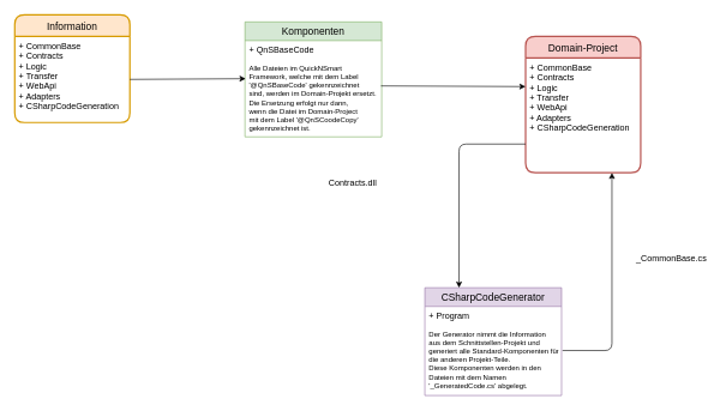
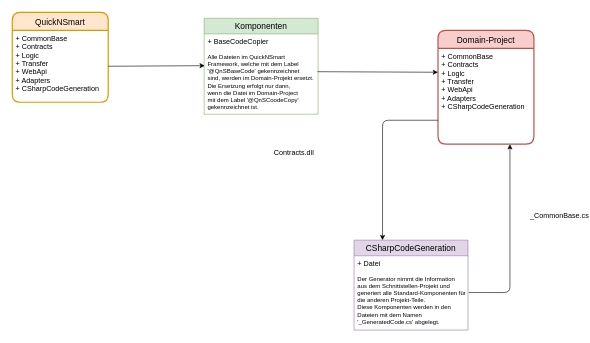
- <mxCell id="2" value="Information" style="swimlane;childLayout=stackLayout;horizontal=1;startSize=30;horizontalStack=0;fillColor=#ffe6cc;rounded=1;fontSize=14;fontStyle=0;strokeWidth=2;resizeParent=0;resizeLast=1;shadow=0;dashed=0;align=center;strokeColor=#d79b00;" parent="1" vertex="1"><mxGeometry x="20" y="20" width="160" height="150" as="geometry" /></mxCell>
+ <mxCell id="2" value="QuickNSmart" style="swimlane;childLayout=stackLayout;horizontal=1;startSize=30;horizontalStack=0;fillColor=#ffe6cc;rounded=1;fontSize=14;fontStyle=0;strokeWidth=2;resizeParent=0;resizeLast=1;shadow=0;dashed=0;align=center;strokeColor=#d79b00;" parent="1" vertex="1"><mxGeometry x="20" y="20" width="160" height="150" as="geometry" /></mxCell>
- <mxCell id="7" value="+ QnSBaseCode" style="text;strokeColor=none;fillColor=none;spacingLeft=4;spacingRight=4;overflow=hidden;rotatable=0;points=[[0,0.5],[1,0.5]];portConstraint=eastwest;fontSize=12;" parent="6" vertex="1"><mxGeometry y="26" width="190" height="26" as="geometry" /></mxCell>
+ <mxCell id="7" value="+ BaseCodeCopier" style="text;strokeColor=none;fillColor=none;spacingLeft=4;spacingRight=4;overflow=hidden;rotatable=0;points=[[0,0.5],[1,0.5]];portConstraint=eastwest;fontSize=12;" parent="6" vertex="1"><mxGeometry y="26" width="190" height="26" as="geometry" /></mxCell>
- <mxCell id="11" value="CSharpCodeGenerator" style="swimlane;fontStyle=0;childLayout=stackLayout;horizontal=1;startSize=26;fillColor=#e1d5e7;horizontalStack=0;resizeParent=1;resizeParentMax=0;resizeLast=0;collapsible=1;marginBottom=0;swimlaneFillColor=#ffffff;align=center;fontSize=14;strokeColor=#9673a6;" parent="1" vertex="1"><mxGeometry x="590" y="400" width="190" height="150" as="geometry" /></mxCell>
+ <mxCell id="11" value="CSharpCodeGeneration" style="swimlane;fontStyle=0;childLayout=stackLayout;horizontal=1;startSize=26;fillColor=#e1d5e7;horizontalStack=0;resizeParent=1;resizeParentMax=0;resizeLast=0;collapsible=1;marginBottom=0;swimlaneFillColor=#ffffff;align=center;fontSize=14;strokeColor=#9673a6;" parent="1" vertex="1"><mxGeometry x="590" y="400" width="190" height="150" as="geometry" /></mxCell>
- <mxCell id="12" value="+ Program" style="text;strokeColor=none;fillColor=none;spacingLeft=4;spacingRight=4;overflow=hidden;rotatable=0;points=[[0,0.5],[1,0.5]];portConstraint=eastwest;fontSize=12;" parent="11" vertex="1"><mxGeometry y="26" width="190" height="26" as="geometry" /></mxCell>
+ <mxCell id="12" value="+ Datei" style="text;strokeColor=none;fillColor=none;spacingLeft=4;spacingRight=4;overflow=hidden;rotatable=0;points=[[0,0.5],[1,0.5]];portConstraint=eastwest;fontSize=12;" parent="11" vertex="1"><mxGeometry y="26" width="190" height="26" as="geometry" /></mxCell>
